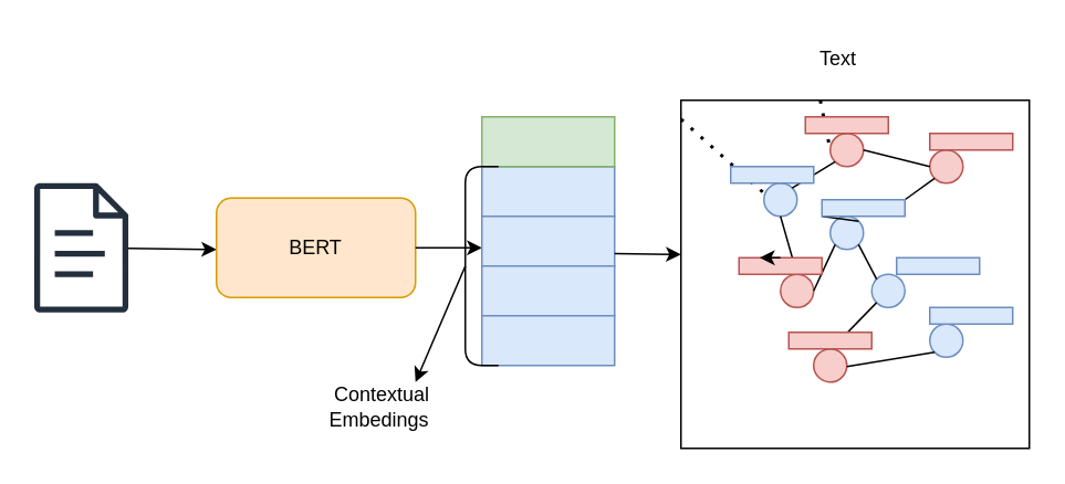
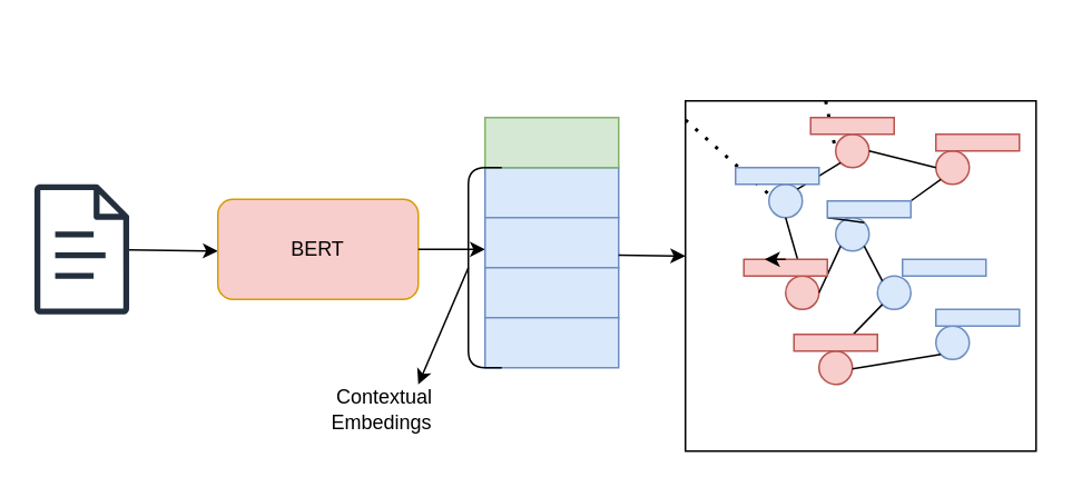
- <mxCell id="46" value="Text" style="text;html=1;align=center;verticalAlign=middle;whiteSpace=wrap;rounded=0;" vertex="1" parent="1"><mxGeometry x="475" y="20" width="60" height="30" as="geometry" /></mxCell>
- <mxCell id="4" value="BERT" style="rounded=1;whiteSpace=wrap;html=1;fillColor=#ffe6cc;strokeColor=#d79b00;" vertex="1" parent="1"><mxGeometry x="130" y="119" width="120" height="60" as="geometry" /></mxCell>
+ <mxCell id="4" value="BERT" style="rounded=1;whiteSpace=wrap;html=1;fillColor=#f8cecc;strokeColor=#d79b00;" vertex="1" parent="1"><mxGeometry x="130" y="119" width="120" height="60" as="geometry" /></mxCell>
